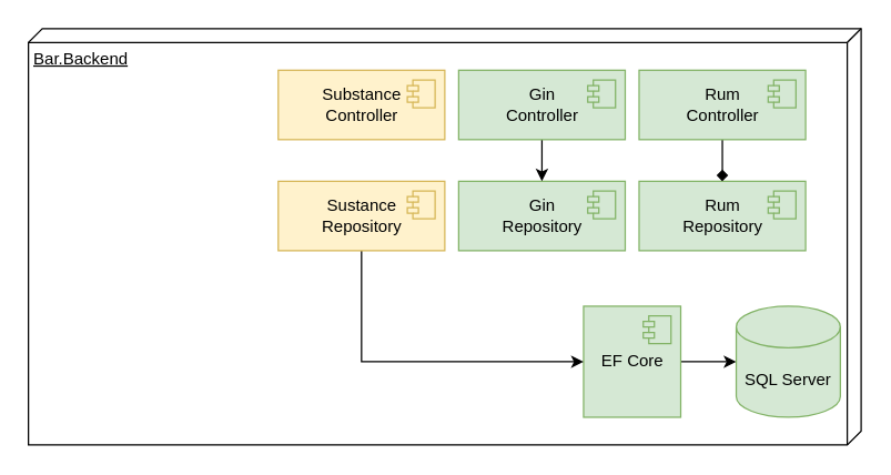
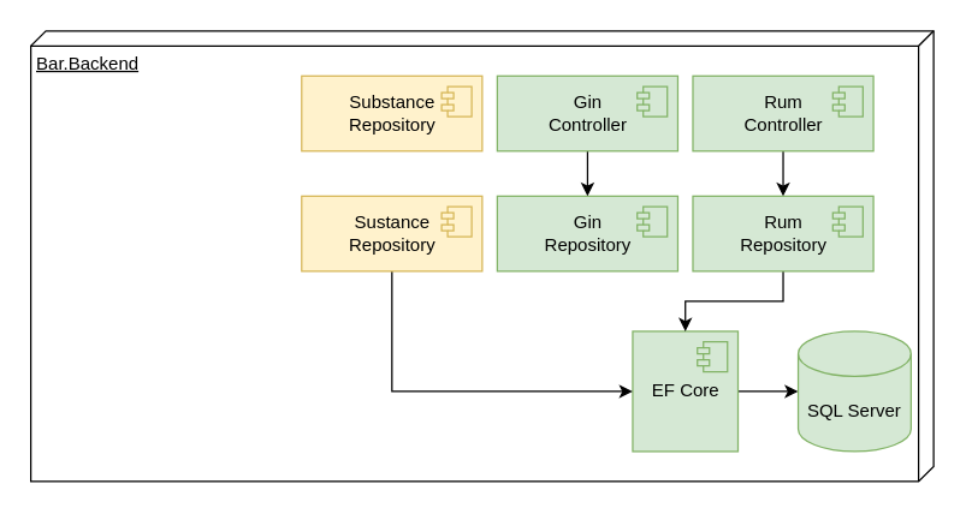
- <mxCell id="21" value="Substance&lt;br&gt;Controller" style="html=1;dropTarget=0;fillColor=#fff2cc;strokeColor=#d6b656;" parent="1" vertex="1"><mxGeometry x="200" y="50" width="120" height="50" as="geometry" /></mxCell>
+ <mxCell id="21" value="Substance&lt;br&gt;Repository" style="html=1;dropTarget=0;fillColor=#fff2cc;strokeColor=#d6b656;" parent="1" vertex="1"><mxGeometry x="200" y="50" width="120" height="50" as="geometry" /></mxCell>
- <mxCell id="10" style="edgeStyle=orthogonalEdgeStyle;rounded=0;orthogonalLoop=1;jettySize=auto;html=1;entryX=0.5;entryY=0;entryDx=0;entryDy=0;endArrow=diamond;" parent="1" source="11" target="8" edge="1"><mxGeometry relative="1" as="geometry" /></mxCell>
+ <mxCell id="10" style="edgeStyle=orthogonalEdgeStyle;rounded=0;orthogonalLoop=1;jettySize=auto;html=1;entryX=0.5;entryY=0;entryDx=0;entryDy=0;" parent="1" source="11" target="8" edge="1"><mxGeometry relative="1" as="geometry" /></mxCell>
+ <mxCell id="7" style="edgeStyle=orthogonalEdgeStyle;rounded=0;orthogonalLoop=1;jettySize=auto;html=1;entryX=0.5;entryY=0;entryDx=0;entryDy=0;" parent="1" source="8" target="4" edge="1"><mxGeometry relative="1" as="geometry" /></mxCell>
